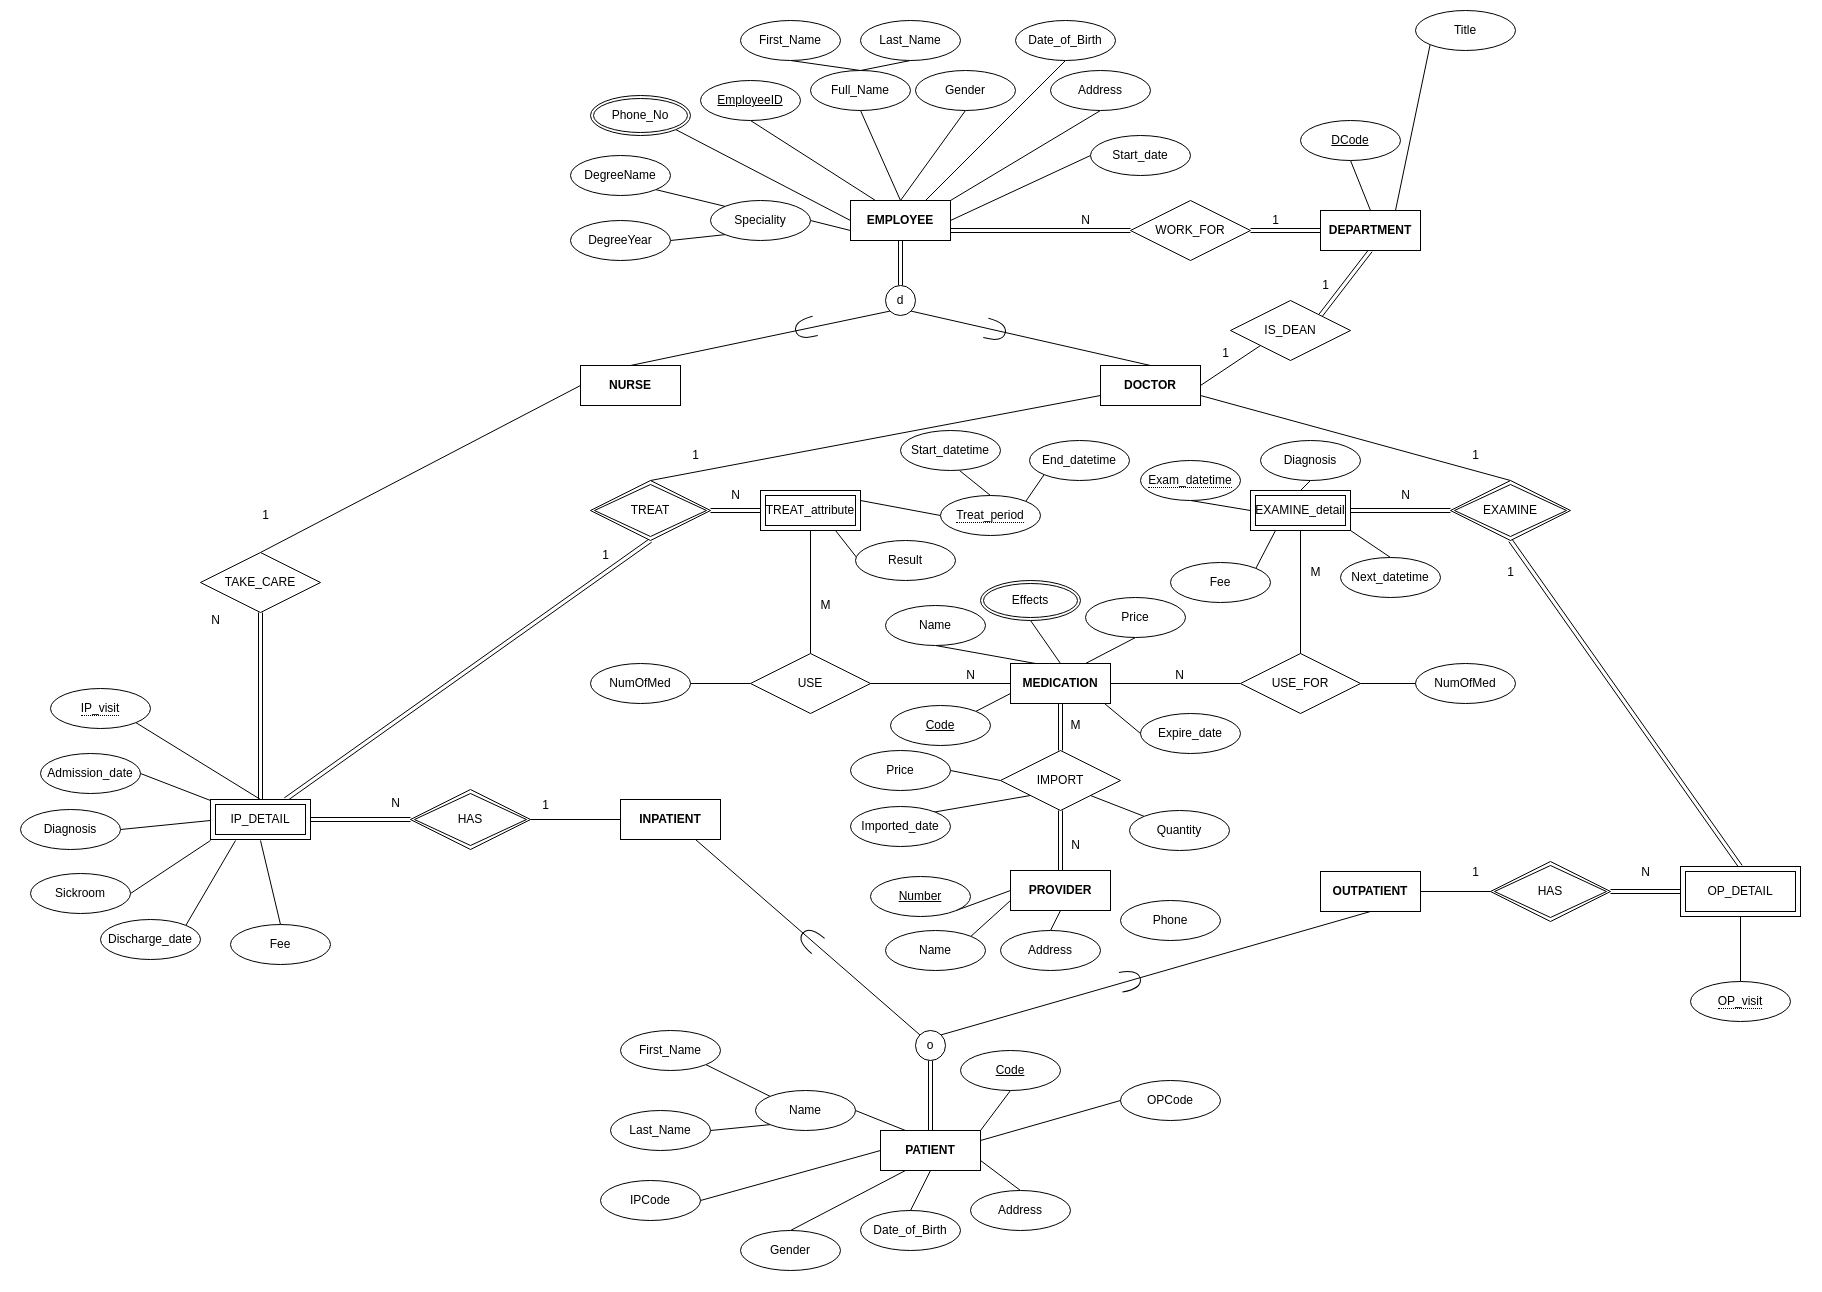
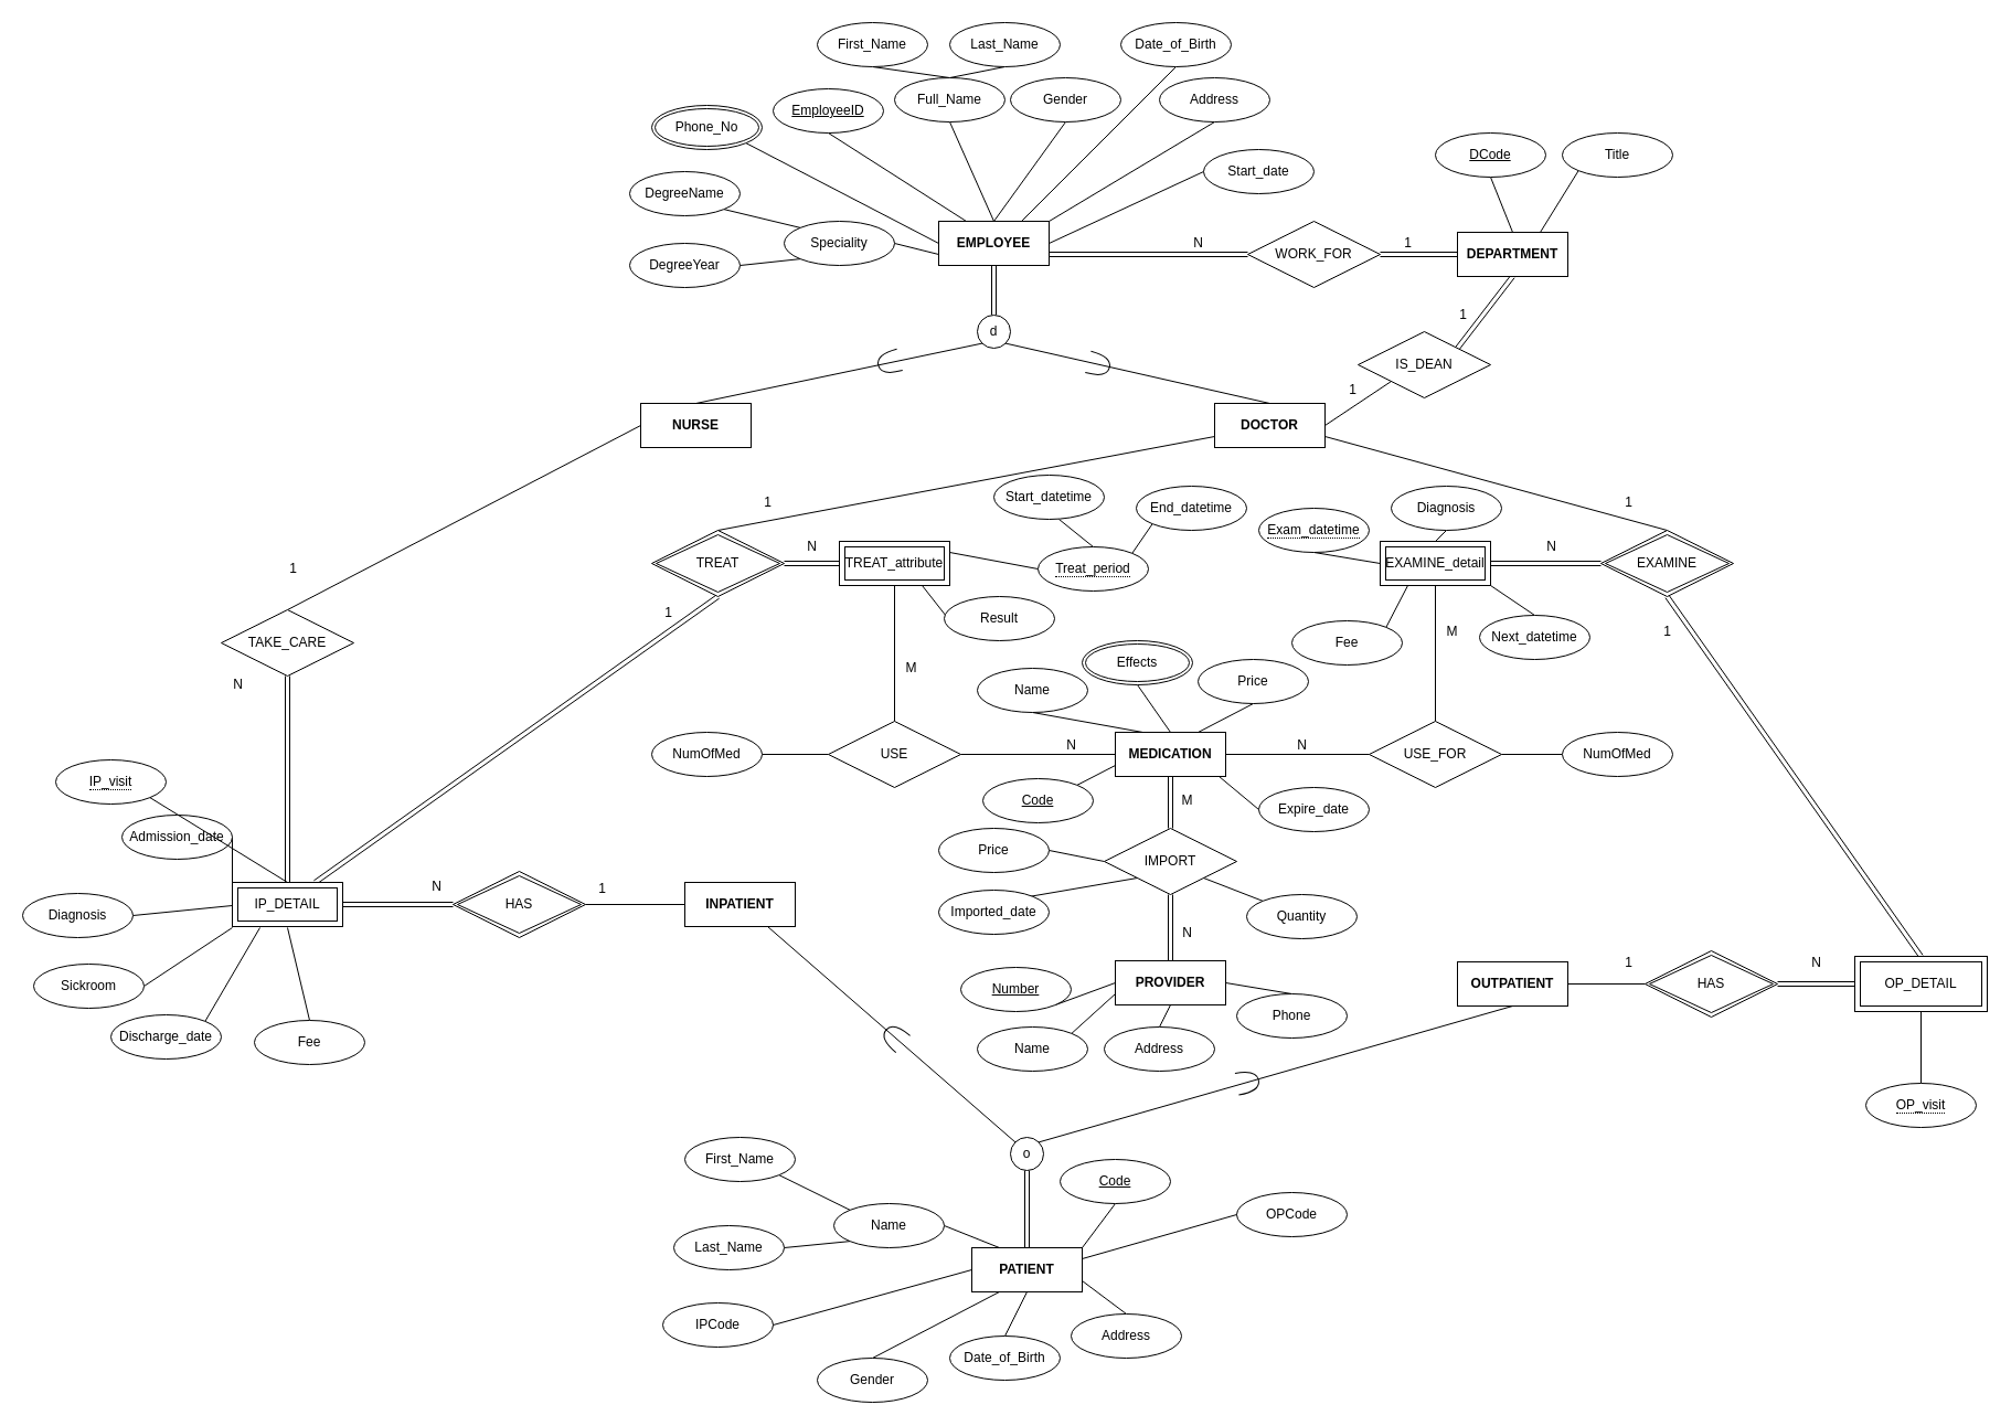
- <mxCell id="131" value="Title" style="ellipse;whiteSpace=wrap;html=1;align=center;" vertex="1" parent="1"><mxGeometry x="1415" y="10" width="100" height="40" as="geometry" /></mxCell>
+ <mxCell id="131" value="Title" style="ellipse;whiteSpace=wrap;html=1;align=center;" vertex="1" parent="1"><mxGeometry x="1415" y="120" width="100" height="40" as="geometry" /></mxCell>
- <mxCell id="154" value="Admission_date" style="ellipse;whiteSpace=wrap;html=1;align=center;" vertex="1" parent="1"><mxGeometry x="40" y="753" width="100" height="40" as="geometry" /></mxCell>
+ <mxCell id="154" value="Admission_date" style="ellipse;whiteSpace=wrap;html=1;align=center;" vertex="1" parent="1"><mxGeometry x="110" y="738" width="100" height="40" as="geometry" /></mxCell>
+ <mxCell id="108" style="rounded=0;orthogonalLoop=1;jettySize=auto;html=1;exitX=1;exitY=0.5;exitDx=0;exitDy=0;entryX=0.5;entryY=0;entryDx=0;entryDy=0;endArrow=none;endFill=0;" edge="1" parent="1" source="109" target="115"><mxGeometry relative="1" as="geometry" /></mxCell>
